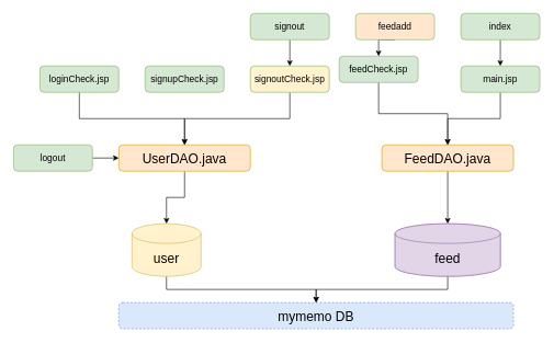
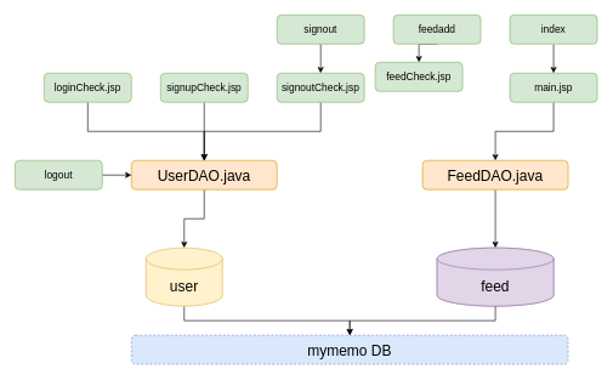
- <mxCell id="25" value="feedadd" style="rounded=1;whiteSpace=wrap;html=1;fontSize=14;fillColor=#ffe6cc;strokeColor=#82b366;" vertex="1" parent="1"><mxGeometry x="540" y="20" width="120" height="40" as="geometry" /></mxCell>
+ <mxCell id="25" value="feedadd" style="rounded=1;whiteSpace=wrap;html=1;fontSize=14;fillColor=#d5e8d4;strokeColor=#82b366;" vertex="1" parent="1"><mxGeometry x="540" y="20" width="120" height="40" as="geometry" /></mxCell>
- <mxCell id="12" value="signoutCheck.jsp" style="rounded=1;whiteSpace=wrap;html=1;fontSize=14;fillColor=#fff2cc;strokeColor=#82b366;" vertex="1" parent="1"><mxGeometry x="380" y="100" width="120" height="40" as="geometry" /></mxCell>
+ <mxCell id="12" value="signoutCheck.jsp" style="rounded=1;whiteSpace=wrap;html=1;fontSize=14;fillColor=#d5e8d4;strokeColor=#82b366;" vertex="1" parent="1"><mxGeometry x="380" y="100" width="120" height="40" as="geometry" /></mxCell>
+ <mxCell id="9" style="edgeStyle=orthogonalEdgeStyle;rounded=0;orthogonalLoop=1;jettySize=auto;html=1;exitX=0.5;exitY=1;exitDx=0;exitDy=0;fontSize=20;entryX=0.5;entryY=0;entryDx=0;entryDy=0;" edge="1" parent="1" source="10" target="3"><mxGeometry relative="1" as="geometry"><mxPoint x="280" y="220" as="targetPoint" /></mxGeometry></mxCell>
- <mxCell id="13" style="edgeStyle=orthogonalEdgeStyle;rounded=0;orthogonalLoop=1;jettySize=auto;html=1;exitX=0.5;exitY=1;exitDx=0;exitDy=0;entryX=0.5;entryY=0;entryDx=0;entryDy=0;fontSize=20;" edge="1" parent="1" source="14" target="5"><mxGeometry relative="1" as="geometry" /></mxCell>
